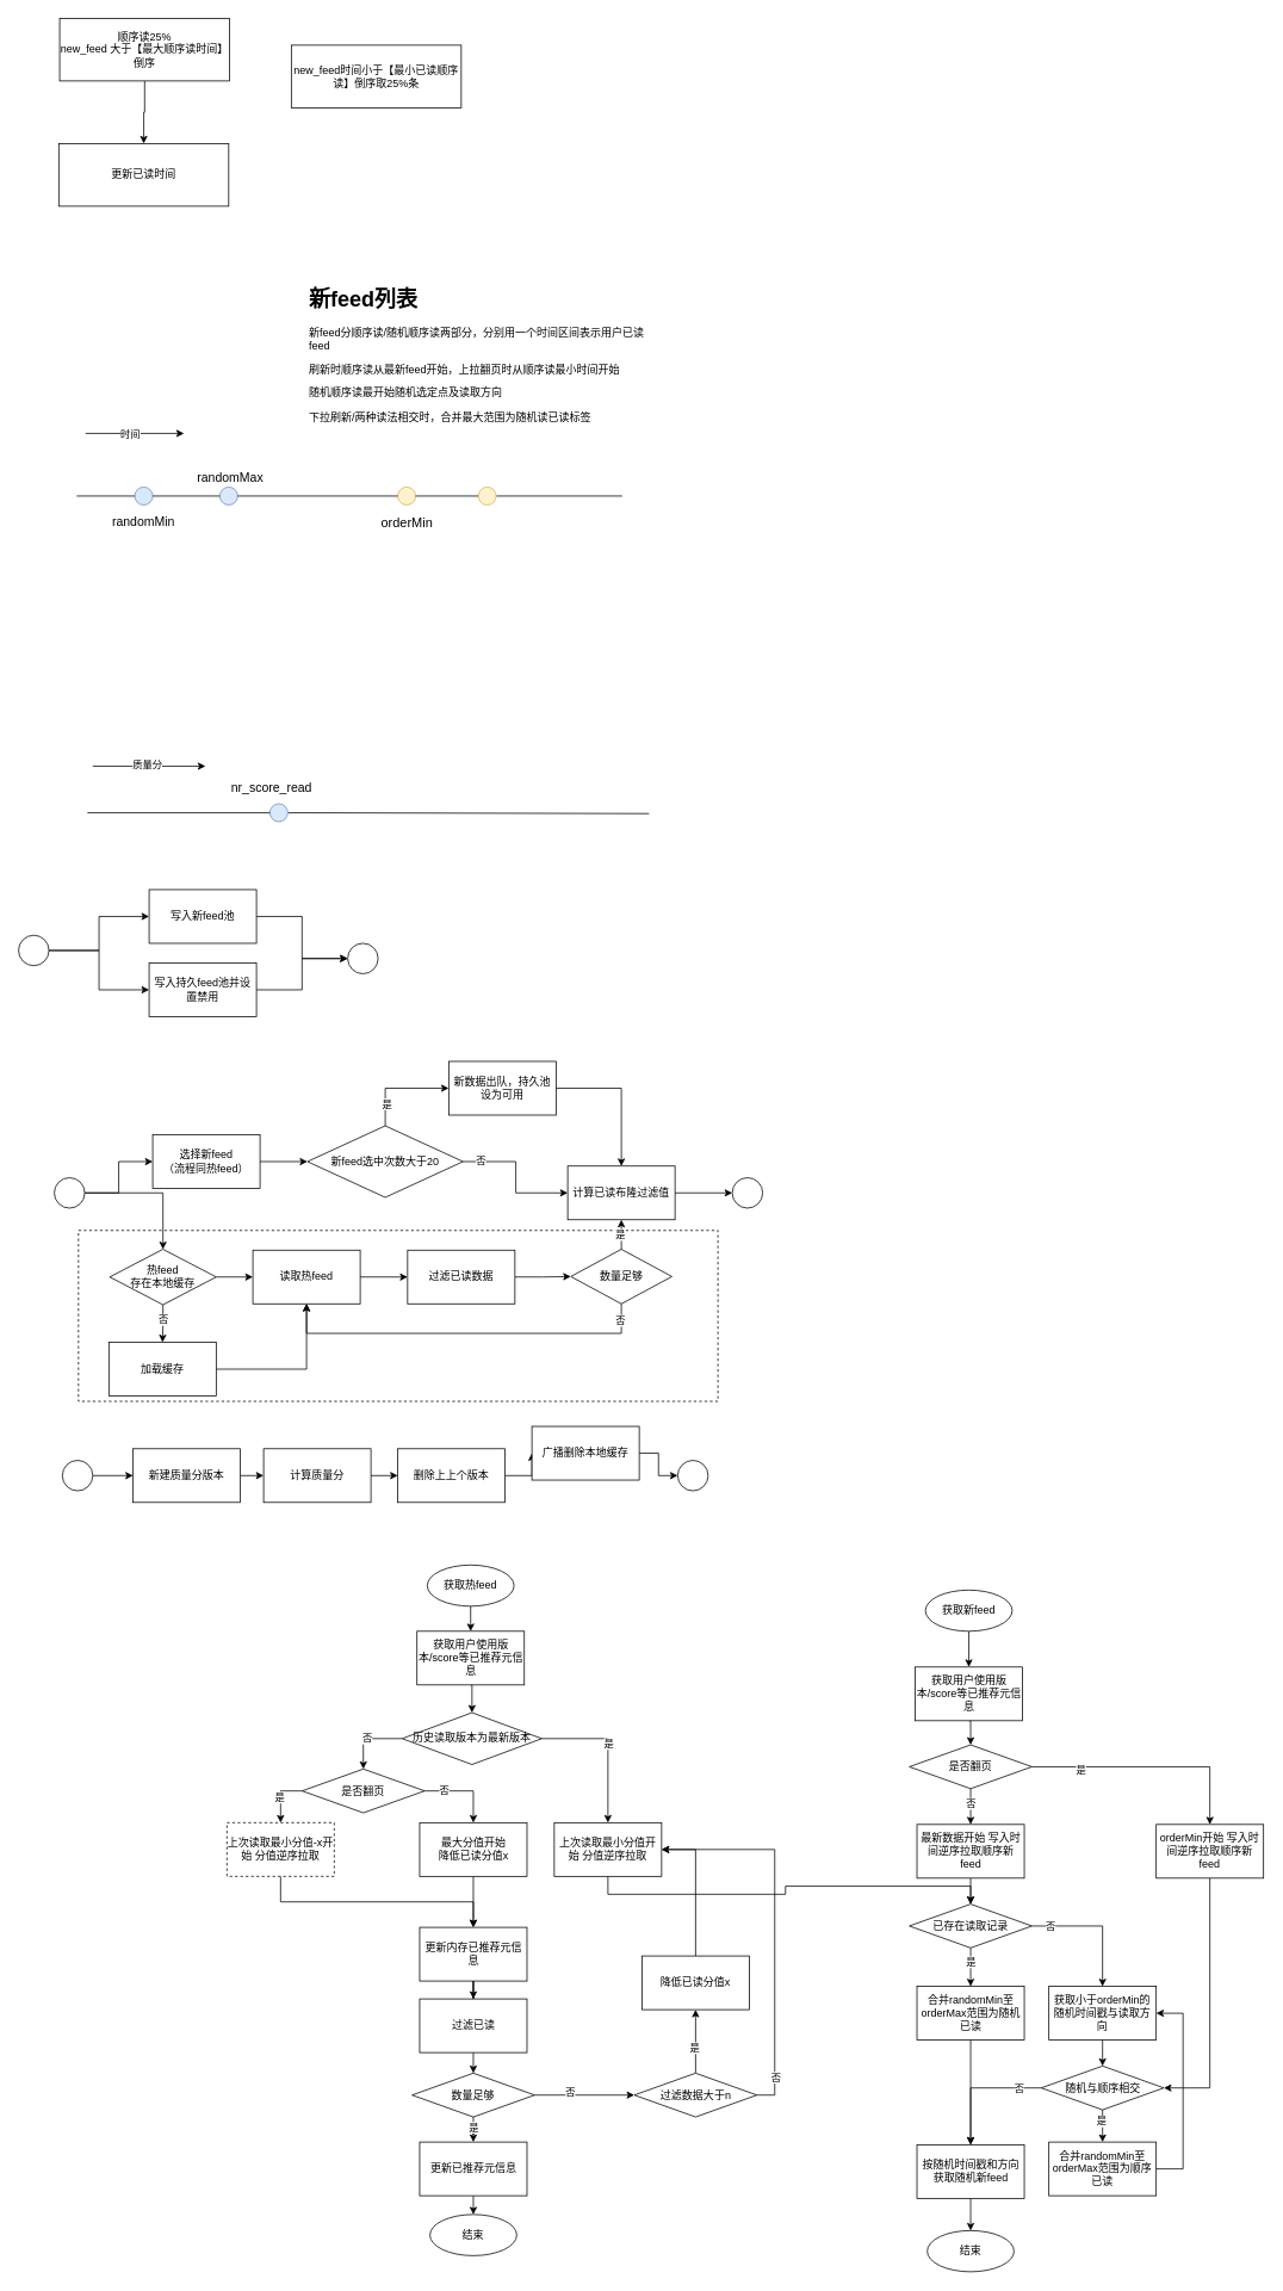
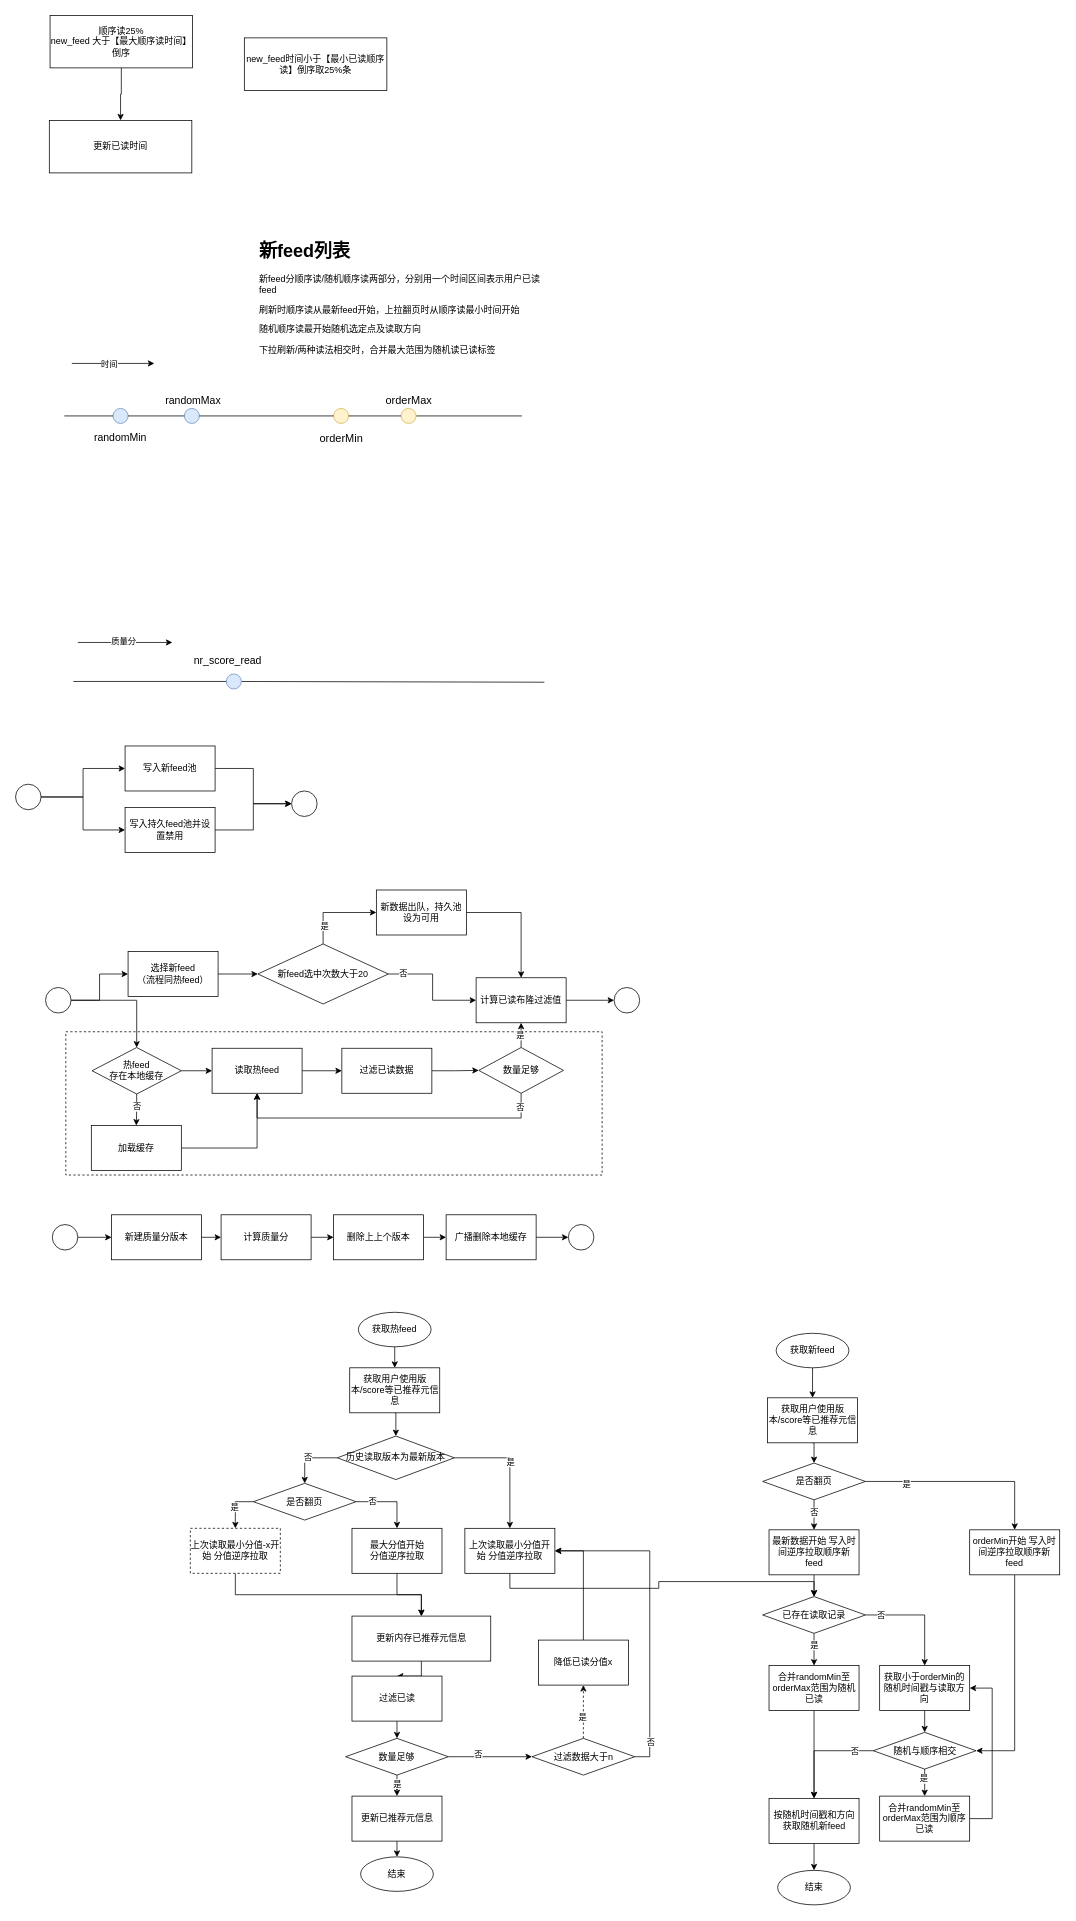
+ <mxCell id="22" value="&lt;span id=&quot;docs-internal-guid-0d6295aa-7fff-7e13-36de-fa46ee1ae4fc&quot;&gt;&lt;span style=&quot;font-size: 11pt ; font-family: &amp;#34;arial&amp;#34; ; background-color: transparent ; vertical-align: baseline&quot;&gt;orderMax&lt;/span&gt;&lt;/span&gt;" style="text;html=1;strokeColor=none;fillColor=none;align=center;verticalAlign=middle;whiteSpace=wrap;rounded=0;" parent="1" vertex="1"><mxGeometry x="519.5" y="524" width="49" height="20" as="geometry" /></mxCell>
- <mxCell id="61" value="广播删除本地缓存" style="rounded=0;whiteSpace=wrap;html=1;" parent="1" vertex="1"><mxGeometry x="594" y="1594" width="120" height="60" as="geometry" /></mxCell>
+ <mxCell id="61" value="广播删除本地缓存" style="rounded=0;whiteSpace=wrap;html=1;" parent="1" vertex="1"><mxGeometry x="594" y="1619" width="120" height="60" as="geometry" /></mxCell>
- <mxCell id="88" value="最大分值开始&lt;br&gt;降低已读分值x" style="rounded=0;whiteSpace=wrap;html=1;" parent="1" vertex="1"><mxGeometry x="468.5" y="2037" width="120" height="60" as="geometry" /></mxCell>
+ <mxCell id="88" value="最大分值开始&lt;br&gt;分值逆序拉取" style="rounded=0;whiteSpace=wrap;html=1;" parent="1" vertex="1"><mxGeometry x="468.5" y="2037" width="120" height="60" as="geometry" /></mxCell>
- <mxCell id="90" value="更新内存已推荐元信息" style="rounded=0;whiteSpace=wrap;html=1;" parent="1" vertex="1"><mxGeometry x="468.5" y="2154" width="120" height="60" as="geometry" /></mxCell>
+ <mxCell id="90" value="更新内存已推荐元信息" style="rounded=0;whiteSpace=wrap;html=1;" parent="1" vertex="1"><mxGeometry x="468.5" y="2154" width="185" height="60" as="geometry" /></mxCell>
- <mxCell id="111" style="edgeStyle=orthogonalEdgeStyle;rounded=0;orthogonalLoop=1;jettySize=auto;html=1;exitX=0.5;exitY=0;exitDx=0;exitDy=0;entryX=0.5;entryY=1;entryDx=0;entryDy=0;" parent="1" source="115" target="110" edge="1"><mxGeometry relative="1" as="geometry" /></mxCell>
+ <mxCell id="111" style="edgeStyle=orthogonalEdgeStyle;rounded=0;orthogonalLoop=1;jettySize=auto;html=1;exitX=0.5;exitY=0;exitDx=0;exitDy=0;entryX=0.5;entryY=1;entryDx=0;entryDy=0;dashed=1;" parent="1" source="115" target="110" edge="1"><mxGeometry relative="1" as="geometry" /></mxCell>
